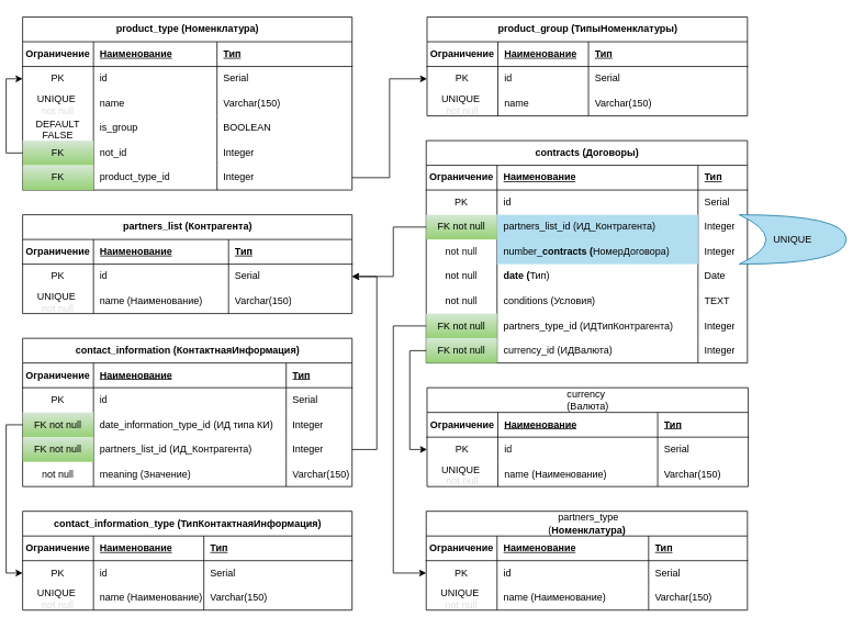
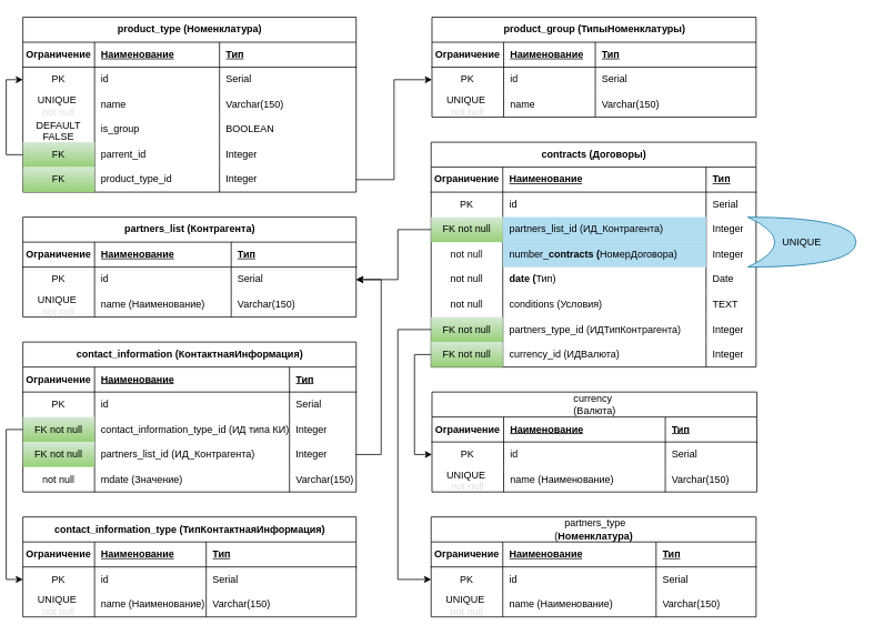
- <mxCell id="21" value="not_id" style="shape=partialRectangle;connectable=0;fillColor=none;top=0;left=0;bottom=0;right=0;align=left;spacingLeft=6;overflow=hidden;whiteSpace=wrap;html=1;" parent="19" vertex="1"><mxGeometry x="86" width="150" height="30" as="geometry"><mxRectangle width="150" height="30" as="alternateBounds" /></mxGeometry></mxCell>
+ <mxCell id="21" value="parrent_id" style="shape=partialRectangle;connectable=0;fillColor=none;top=0;left=0;bottom=0;right=0;align=left;spacingLeft=6;overflow=hidden;whiteSpace=wrap;html=1;" parent="19" vertex="1"><mxGeometry x="86" width="150" height="30" as="geometry"><mxRectangle width="150" height="30" as="alternateBounds" /></mxGeometry></mxCell>
- <mxCell id="111" value="date_information_type_id (ИД типа КИ)" style="shape=partialRectangle;connectable=0;fillColor=none;top=0;left=0;bottom=0;right=0;align=left;spacingLeft=6;overflow=hidden;whiteSpace=wrap;html=1;" parent="109" vertex="1"><mxGeometry x="86" width="234" height="30" as="geometry"><mxRectangle width="234" height="30" as="alternateBounds" /></mxGeometry></mxCell>
+ <mxCell id="111" value="contact_information_type_id (ИД типа КИ)" style="shape=partialRectangle;connectable=0;fillColor=none;top=0;left=0;bottom=0;right=0;align=left;spacingLeft=6;overflow=hidden;whiteSpace=wrap;html=1;" parent="109" vertex="1"><mxGeometry x="86" width="234" height="30" as="geometry"><mxRectangle width="234" height="30" as="alternateBounds" /></mxGeometry></mxCell>
- <mxCell id="119" value="m&lt;span style=&quot;background-color: transparent; color: light-dark(rgb(0, 0, 0), rgb(255, 255, 255));&quot;&gt;eaning (Значение)&lt;/span&gt;" style="shape=partialRectangle;connectable=0;fillColor=none;top=0;left=0;bottom=0;right=0;align=left;spacingLeft=6;overflow=hidden;whiteSpace=wrap;html=1;" parent="117" vertex="1"><mxGeometry x="86" width="234" height="30" as="geometry"><mxRectangle width="234" height="30" as="alternateBounds" /></mxGeometry></mxCell>
+ <mxCell id="119" value="m&lt;span style=&quot;background-color: transparent; color: light-dark(rgb(0, 0, 0), rgb(255, 255, 255));&quot;&gt;date (Значение)&lt;/span&gt;" style="shape=partialRectangle;connectable=0;fillColor=none;top=0;left=0;bottom=0;right=0;align=left;spacingLeft=6;overflow=hidden;whiteSpace=wrap;html=1;" parent="117" vertex="1"><mxGeometry x="86" width="234" height="30" as="geometry"><mxRectangle width="234" height="30" as="alternateBounds" /></mxGeometry></mxCell>
